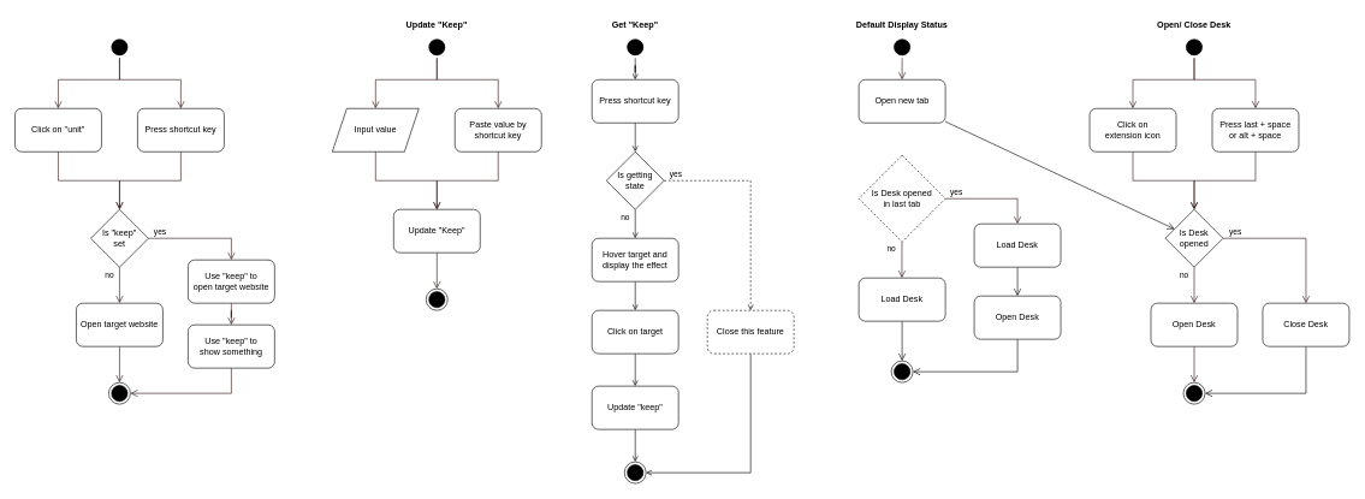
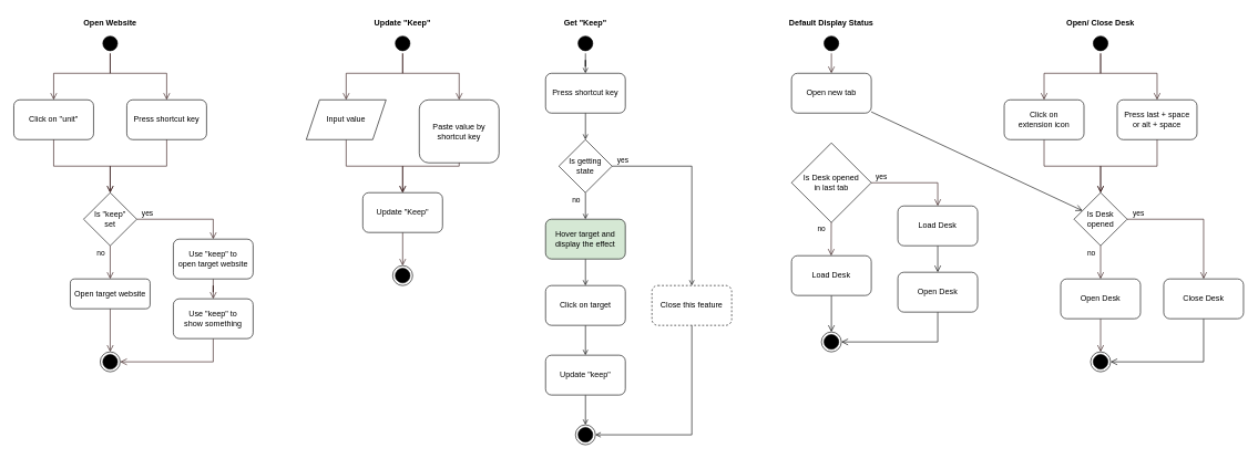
+ <mxCell id="21" value="Open Website" style="text;html=1;strokeColor=none;fillColor=none;align=center;verticalAlign=middle;whiteSpace=wrap;rounded=0;fontStyle=1" parent="1" vertex="1"><mxGeometry x="120" y="20" width="90" height="30" as="geometry" /></mxCell>
- <mxCell id="26" value="Paste value by&lt;br&gt;shortcut key" style="rounded=1;whiteSpace=wrap;html=1;strokeColor=#000000;" parent="1" vertex="1"><mxGeometry x="630" y="150" width="120" height="60" as="geometry" /></mxCell>
+ <mxCell id="26" value="Paste value by&lt;br&gt;shortcut key" style="rounded=1;whiteSpace=wrap;html=1;strokeColor=#000000;" parent="1" vertex="1"><mxGeometry x="630" y="150" width="120" height="95" as="geometry" /></mxCell>
- <mxCell id="44" value="Is Desk opened&lt;br&gt;in last tab" style="rhombus;whiteSpace=wrap;html=1;strokeColor=#000000;dashed=1;" parent="1" vertex="1"><mxGeometry x="1190" y="215" width="120" height="120" as="geometry" /></mxCell>
+ <mxCell id="44" value="Is Desk opened&lt;br&gt;in last tab" style="rhombus;whiteSpace=wrap;html=1;strokeColor=#000000;" parent="1" vertex="1"><mxGeometry x="1190" y="215" width="120" height="120" as="geometry" /></mxCell>
- <mxCell id="75" style="edgeStyle=orthogonalEdgeStyle;rounded=0;orthogonalLoop=1;jettySize=auto;html=1;endArrow=open;endFill=0;dashed=1;" edge="1" parent="1" source="77" target="86"><mxGeometry relative="1" as="geometry"><Array as="points"><mxPoint x="1040" y="250" /></Array></mxGeometry></mxCell>
+ <mxCell id="75" style="edgeStyle=orthogonalEdgeStyle;rounded=0;orthogonalLoop=1;jettySize=auto;html=1;endArrow=open;endFill=0;" edge="1" parent="1" source="77" target="86"><mxGeometry relative="1" as="geometry"><Array as="points"><mxPoint x="1040" y="250" /></Array></mxGeometry></mxCell>
- <mxCell id="79" value="Hover target and&lt;br&gt;display the effect" style="rounded=1;whiteSpace=wrap;html=1;strokeColor=#000000;" vertex="1" parent="1"><mxGeometry x="820" y="330" width="120" height="60" as="geometry" /></mxCell>
+ <mxCell id="79" value="Hover target and&lt;br&gt;display the effect" style="rounded=1;whiteSpace=wrap;html=1;strokeColor=#000000;fillColor=#d5e8d4;" vertex="1" parent="1"><mxGeometry x="820" y="330" width="120" height="60" as="geometry" /></mxCell>
- <mxCell id="10" value="Open target website" style="rounded=1;whiteSpace=wrap;html=1;strokeColor=#000000;" parent="1" vertex="1"><mxGeometry x="105" y="420" width="120" height="60" as="geometry" /></mxCell>
+ <mxCell id="10" value="Open target website" style="rounded=1;whiteSpace=wrap;html=1;strokeColor=#000000;" parent="1" vertex="1"><mxGeometry x="105" y="420" width="120" height="45" as="geometry" /></mxCell>
